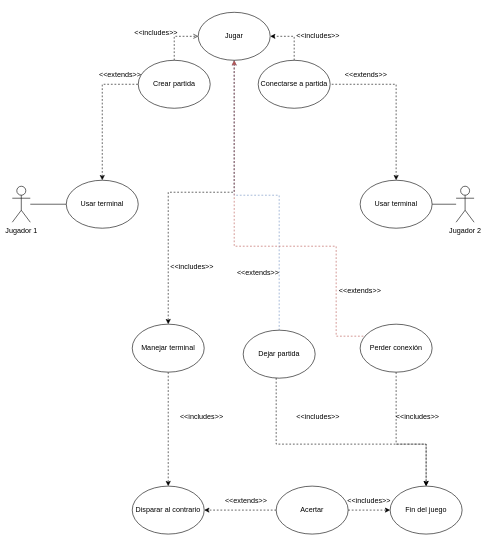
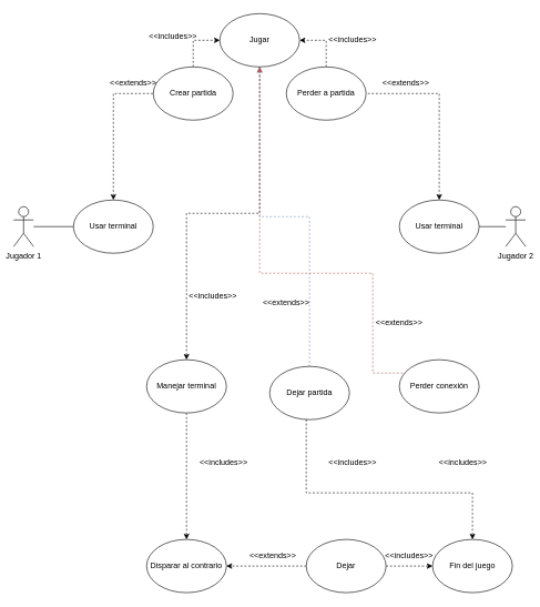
- <mxCell id="10" style="edgeStyle=orthogonalEdgeStyle;rounded=0;orthogonalLoop=1;jettySize=auto;html=1;entryX=0;entryY=0.5;entryDx=0;entryDy=0;endArrow=open;endFill=1;dashed=1;" edge="1" parent="1" source="11" target="17"><mxGeometry relative="1" as="geometry" /></mxCell>
+ <mxCell id="10" style="edgeStyle=orthogonalEdgeStyle;rounded=0;orthogonalLoop=1;jettySize=auto;html=1;entryX=0;entryY=0.5;entryDx=0;entryDy=0;endArrow=classic;endFill=1;dashed=1;" edge="1" parent="1" source="11" target="17"><mxGeometry relative="1" as="geometry" /></mxCell>
- <mxCell id="13" value="Conectarse a partida" style="ellipse;whiteSpace=wrap;html=1;" vertex="1" parent="1"><mxGeometry x="430" y="100" width="120" height="80" as="geometry" /></mxCell>
+ <mxCell id="13" value="Perder a partida" style="ellipse;whiteSpace=wrap;html=1;" vertex="1" parent="1"><mxGeometry x="430" y="100" width="120" height="80" as="geometry" /></mxCell>
- <mxCell id="35" style="edgeStyle=orthogonalEdgeStyle;rounded=0;orthogonalLoop=1;jettySize=auto;html=1;entryX=0.5;entryY=0;entryDx=0;entryDy=0;dashed=1;" edge="1" parent="1" source="36" target="30"><mxGeometry relative="1" as="geometry"><Array as="points"><mxPoint x="660" y="740" /><mxPoint x="710" y="740" /></Array></mxGeometry></mxCell>
- <mxCell id="29" value="Acertar" style="ellipse;whiteSpace=wrap;html=1;" vertex="1" parent="1"><mxGeometry x="460" y="810" width="120" height="80" as="geometry" /></mxCell>
+ <mxCell id="29" value="Dejar" style="ellipse;whiteSpace=wrap;html=1;" vertex="1" parent="1"><mxGeometry x="460" y="810" width="120" height="80" as="geometry" /></mxCell>
